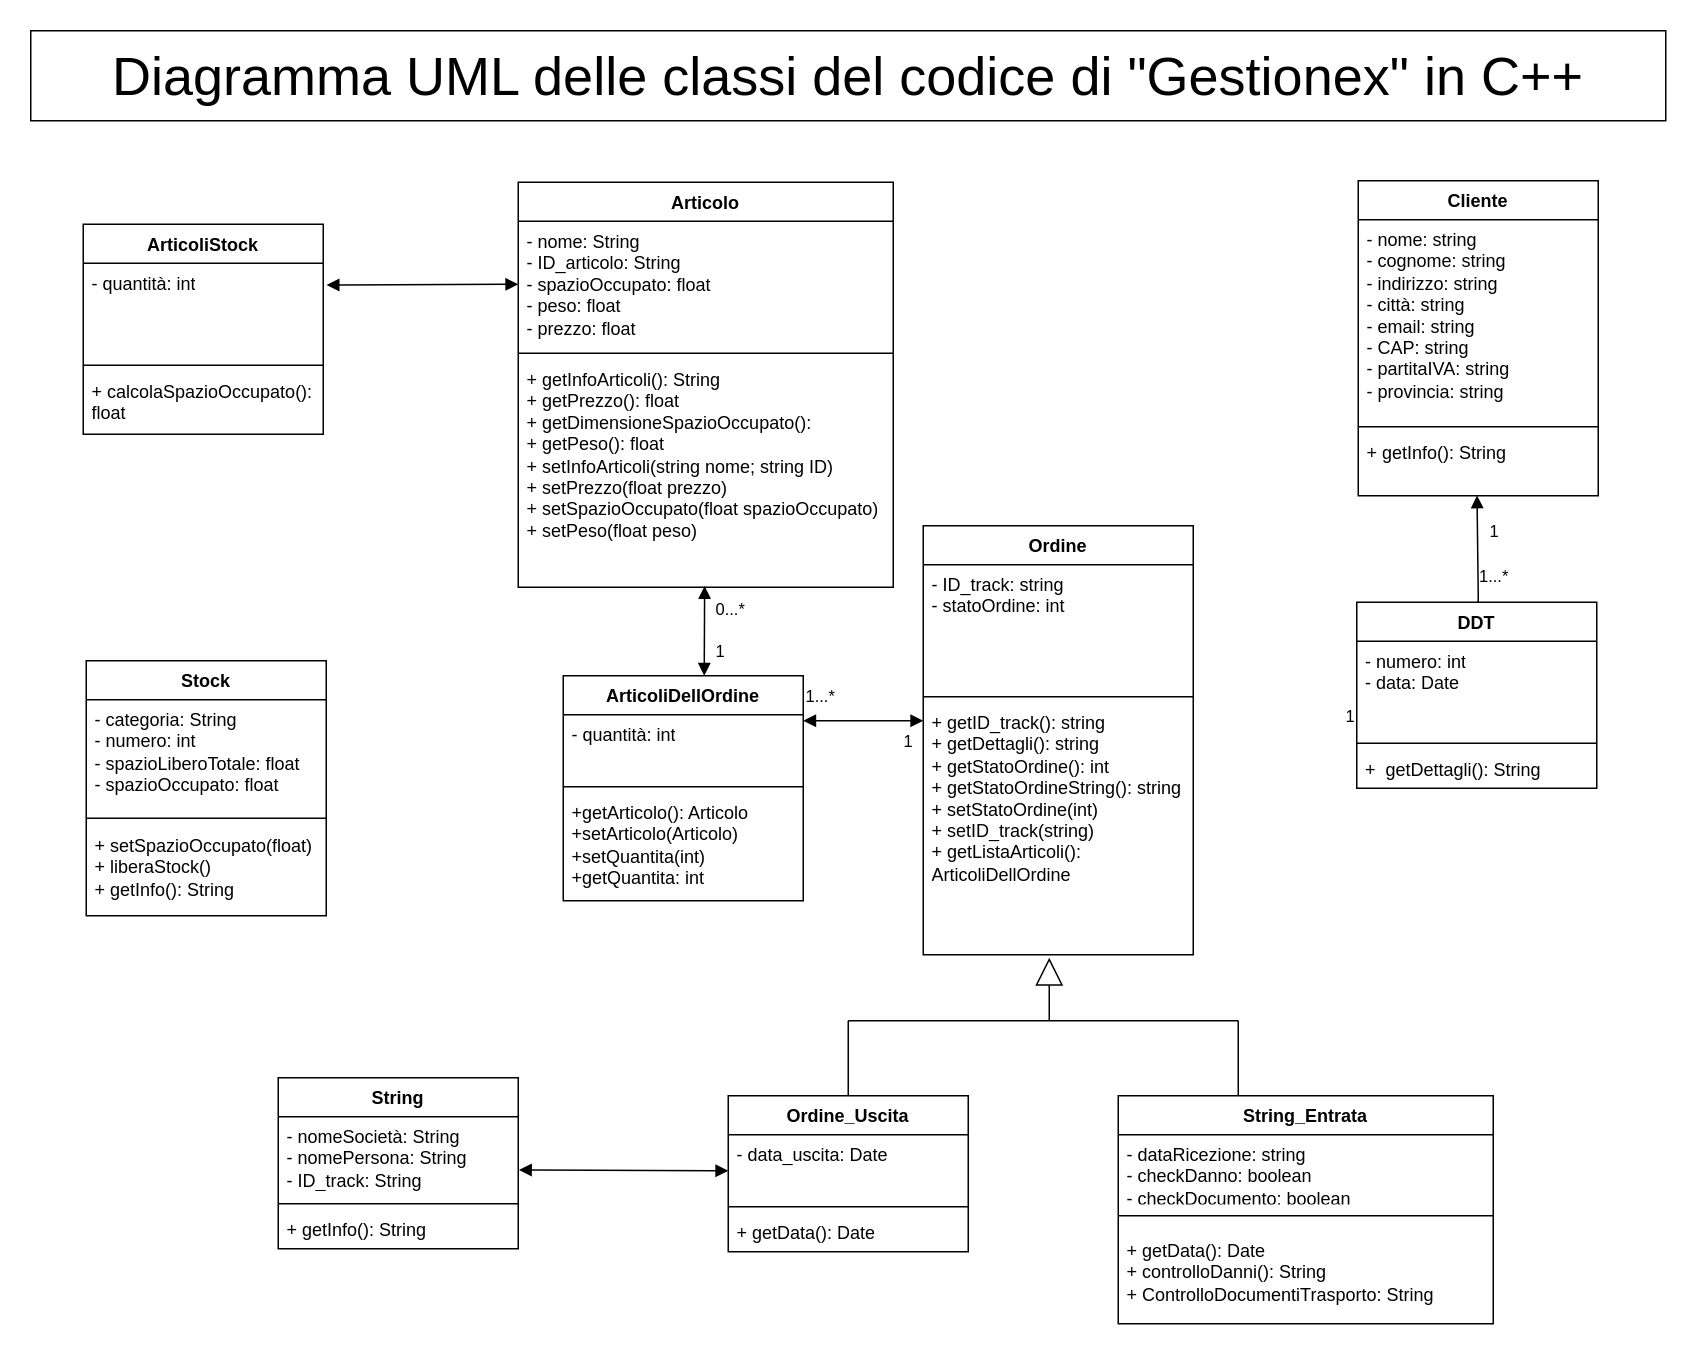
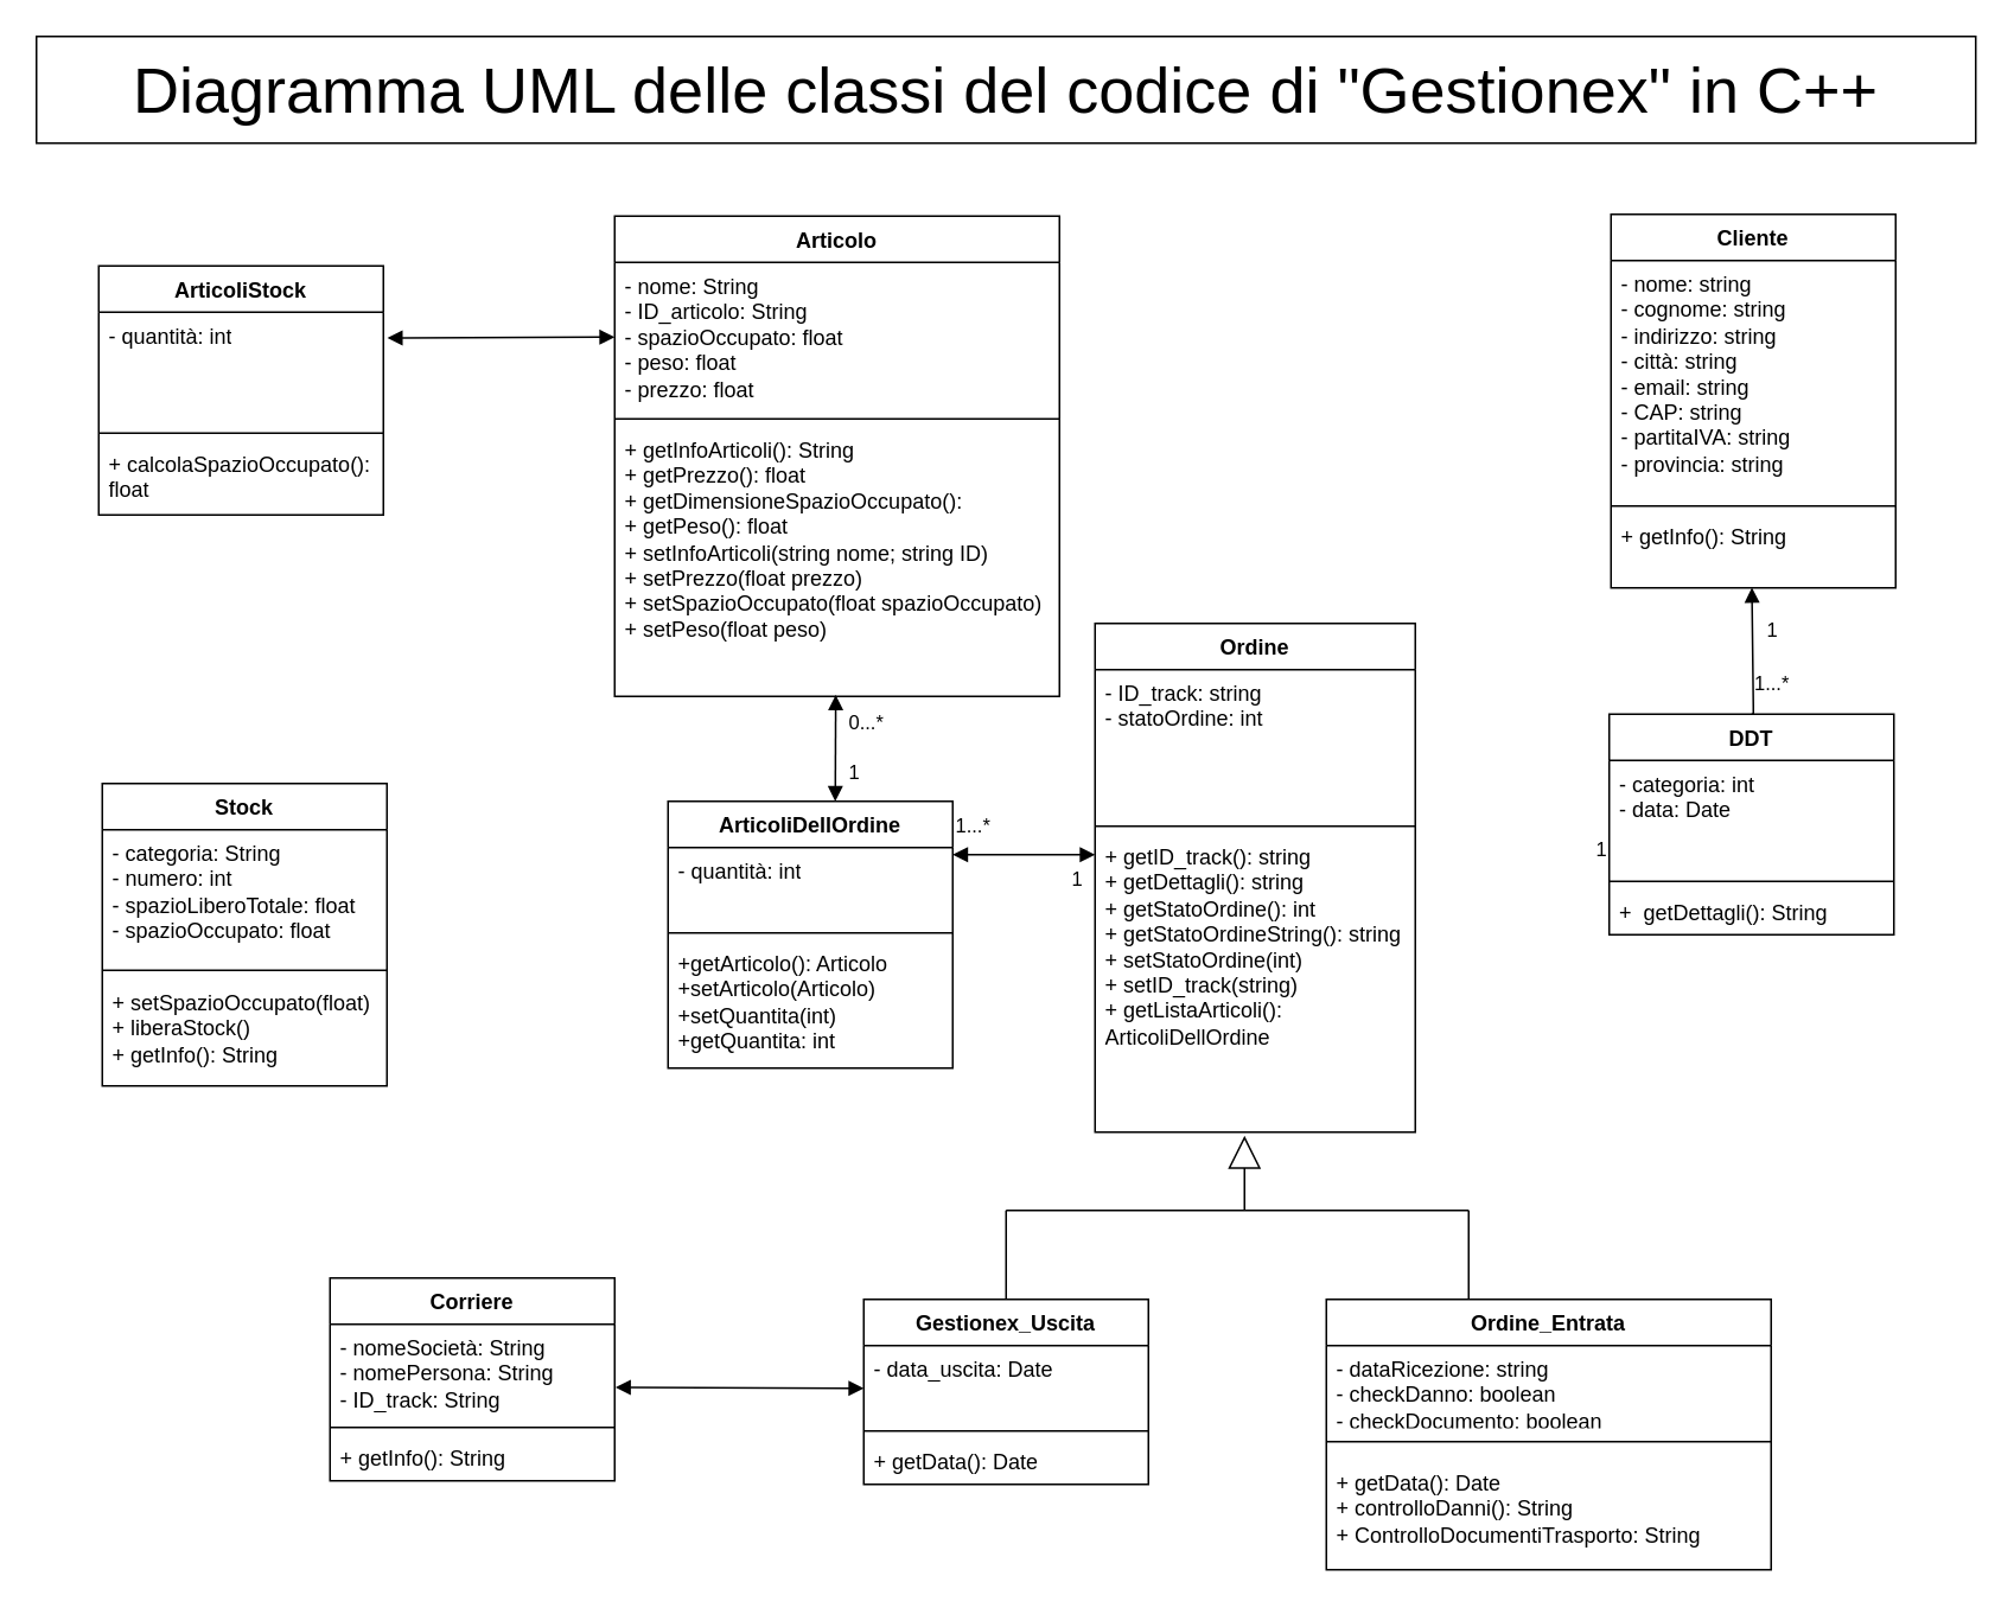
- <mxCell id="19" value="- numero: int&lt;div&gt;- data: Date&lt;/div&gt;&lt;div&gt;&lt;br&gt;&lt;/div&gt;" style="text;strokeColor=none;fillColor=none;align=left;verticalAlign=top;spacingLeft=4;spacingRight=4;overflow=hidden;rotatable=0;points=[[0,0.5],[1,0.5]];portConstraint=eastwest;whiteSpace=wrap;html=1;" parent="18" vertex="1"><mxGeometry y="26" width="160" height="64" as="geometry" /></mxCell>
+ <mxCell id="19" value="- categoria: int&lt;div&gt;- data: Date&lt;/div&gt;&lt;div&gt;&lt;br&gt;&lt;/div&gt;" style="text;strokeColor=none;fillColor=none;align=left;verticalAlign=top;spacingLeft=4;spacingRight=4;overflow=hidden;rotatable=0;points=[[0,0.5],[1,0.5]];portConstraint=eastwest;whiteSpace=wrap;html=1;" parent="18" vertex="1"><mxGeometry y="26" width="160" height="64" as="geometry" /></mxCell>
- <mxCell id="50" value="String" style="swimlane;fontStyle=1;align=center;verticalAlign=top;childLayout=stackLayout;horizontal=1;startSize=26;horizontalStack=0;resizeParent=1;resizeParentMax=0;resizeLast=0;collapsible=1;marginBottom=0;whiteSpace=wrap;html=1;" parent="1" vertex="1"><mxGeometry x="185" y="718" width="160" height="114" as="geometry" /></mxCell>
+ <mxCell id="50" value="Corriere" style="swimlane;fontStyle=1;align=center;verticalAlign=top;childLayout=stackLayout;horizontal=1;startSize=26;horizontalStack=0;resizeParent=1;resizeParentMax=0;resizeLast=0;collapsible=1;marginBottom=0;whiteSpace=wrap;html=1;" parent="1" vertex="1"><mxGeometry x="185" y="718" width="160" height="114" as="geometry" /></mxCell>
- <mxCell id="9" value="Ordine_Uscita" style="swimlane;fontStyle=1;align=center;verticalAlign=top;childLayout=stackLayout;horizontal=1;startSize=26;horizontalStack=0;resizeParent=1;resizeParentMax=0;resizeLast=0;collapsible=1;marginBottom=0;whiteSpace=wrap;html=1;" parent="1" vertex="1"><mxGeometry x="485" y="730" width="160" height="104" as="geometry" /></mxCell>
+ <mxCell id="9" value="Gestionex_Uscita" style="swimlane;fontStyle=1;align=center;verticalAlign=top;childLayout=stackLayout;horizontal=1;startSize=26;horizontalStack=0;resizeParent=1;resizeParentMax=0;resizeLast=0;collapsible=1;marginBottom=0;whiteSpace=wrap;html=1;" parent="1" vertex="1"><mxGeometry x="485" y="730" width="160" height="104" as="geometry" /></mxCell>
- <mxCell id="14" value="String_Entrata" style="swimlane;fontStyle=1;align=center;verticalAlign=top;childLayout=stackLayout;horizontal=1;startSize=26;horizontalStack=0;resizeParent=1;resizeParentMax=0;resizeLast=0;collapsible=1;marginBottom=0;whiteSpace=wrap;html=1;" parent="1" vertex="1"><mxGeometry x="745" y="730" width="250" height="152" as="geometry" /></mxCell>
+ <mxCell id="14" value="Ordine_Entrata" style="swimlane;fontStyle=1;align=center;verticalAlign=top;childLayout=stackLayout;horizontal=1;startSize=26;horizontalStack=0;resizeParent=1;resizeParentMax=0;resizeLast=0;collapsible=1;marginBottom=0;whiteSpace=wrap;html=1;" parent="1" vertex="1"><mxGeometry x="745" y="730" width="250" height="152" as="geometry" /></mxCell>
